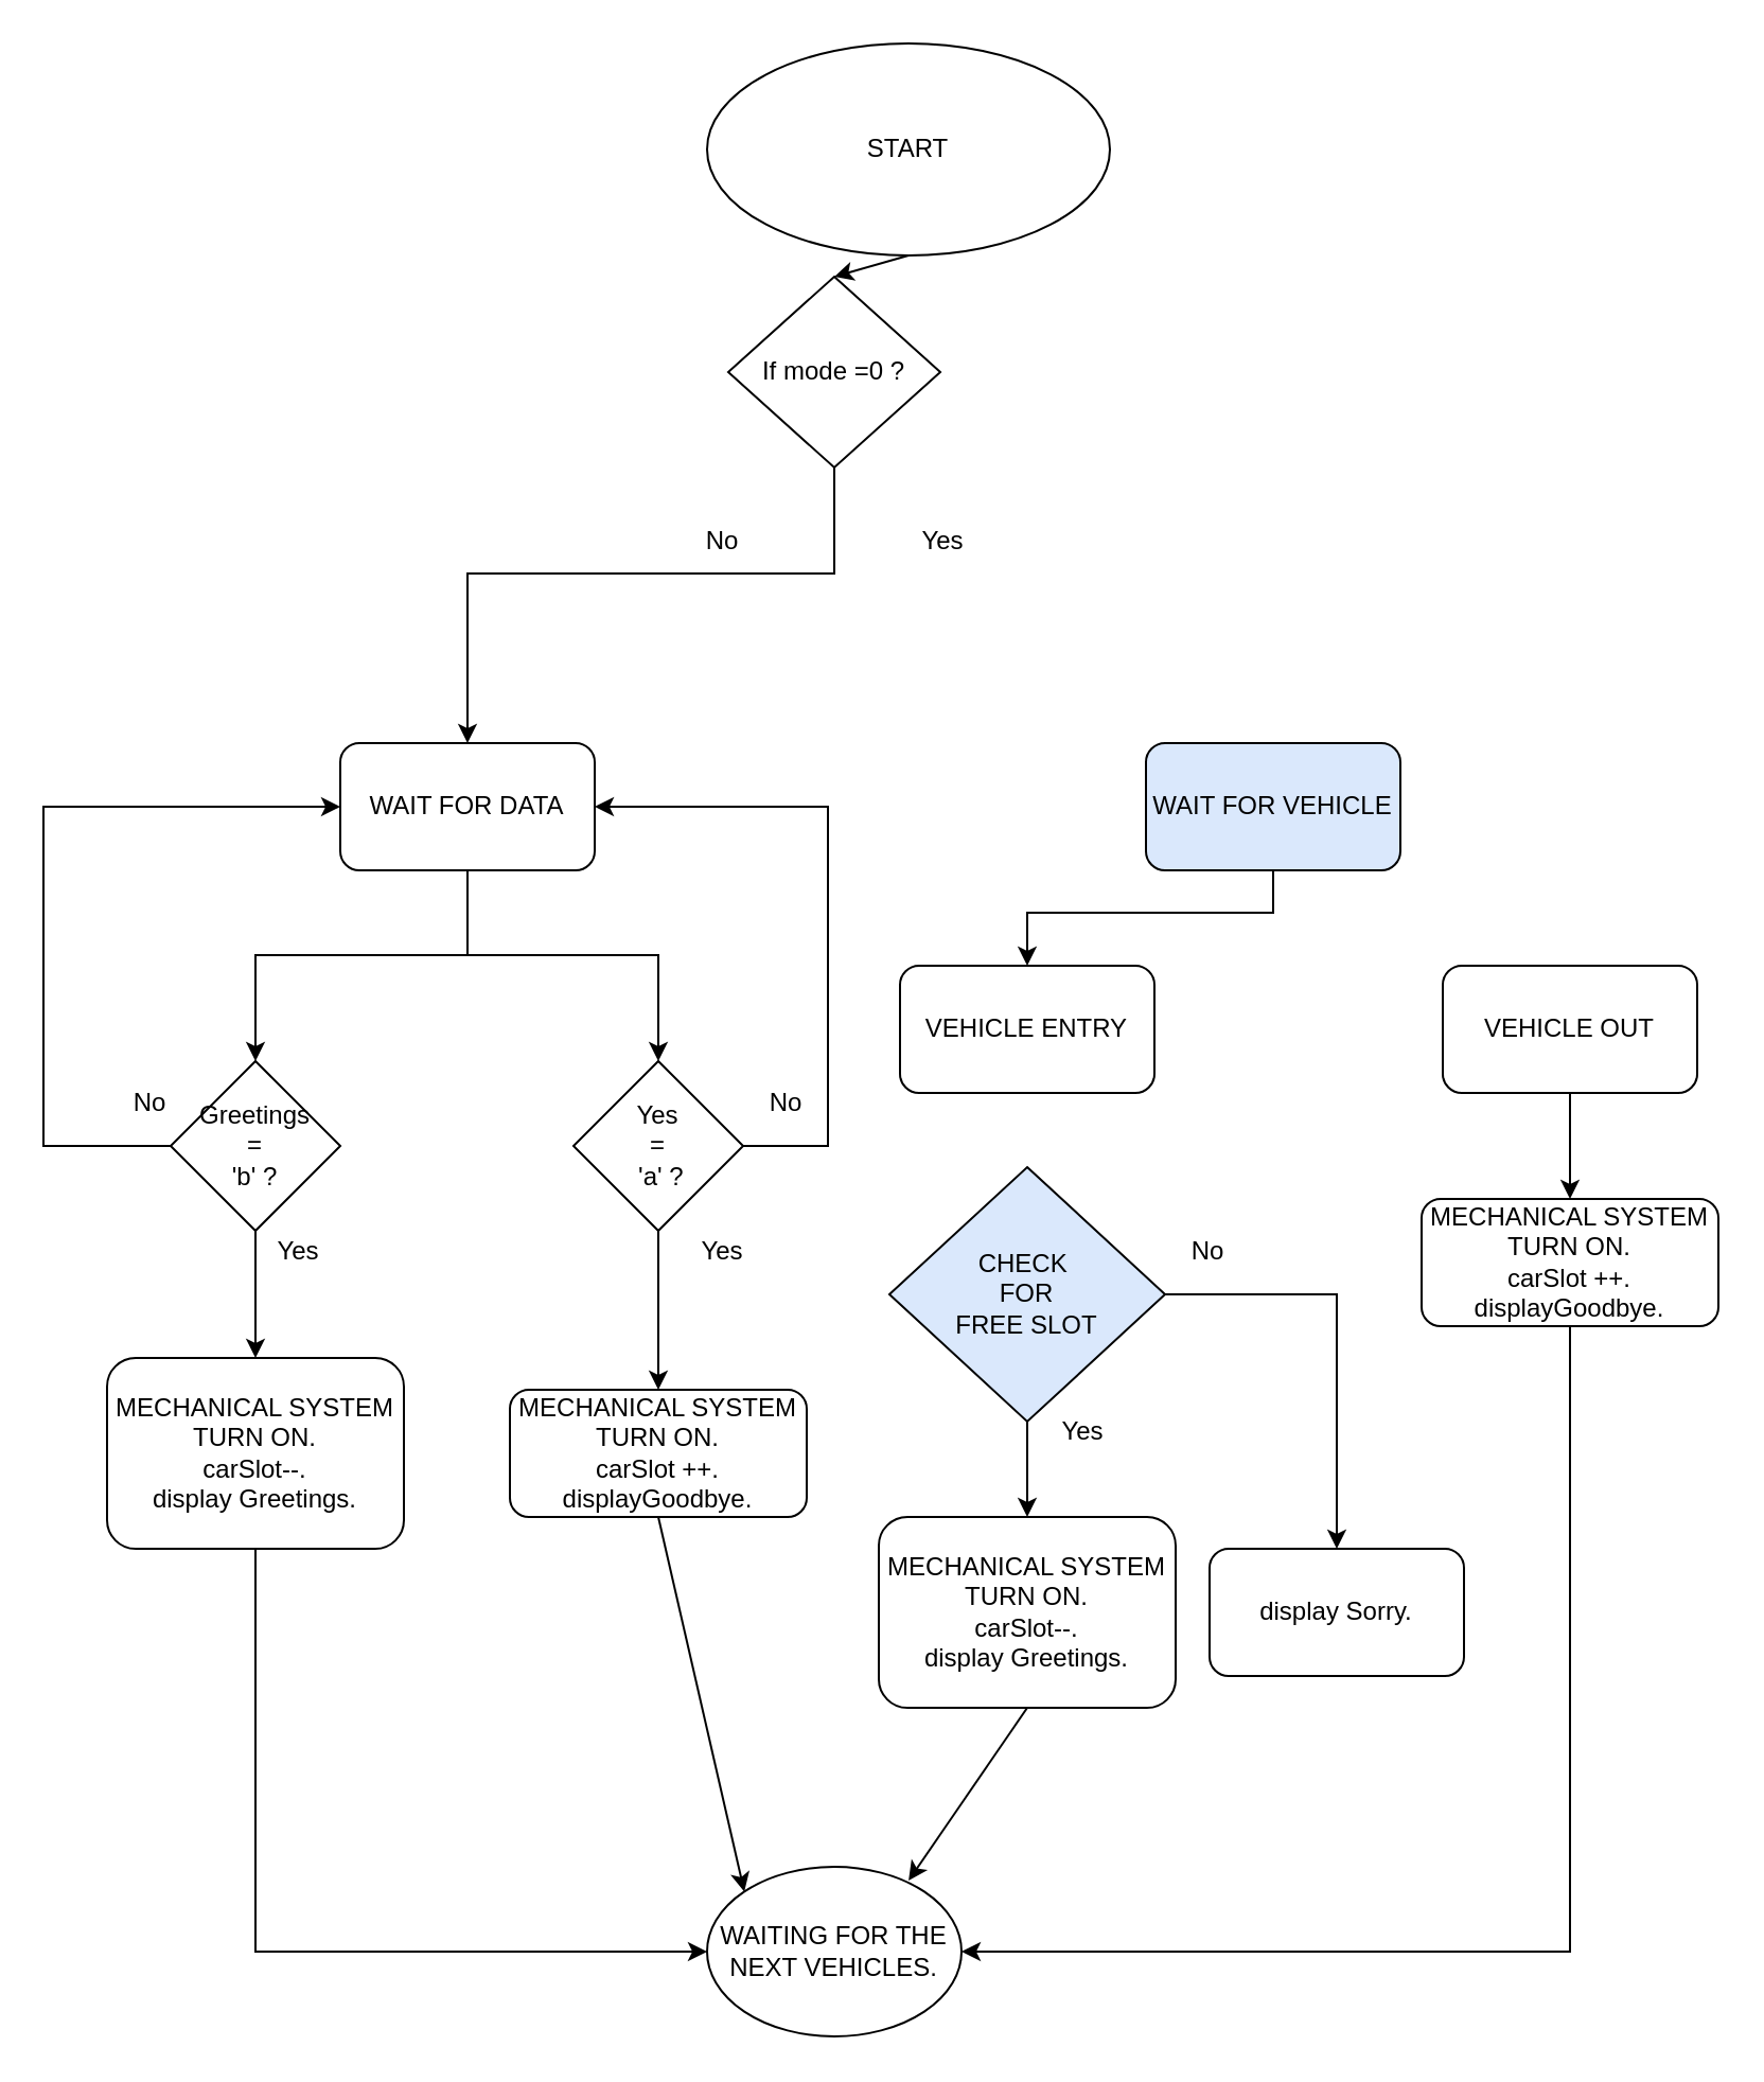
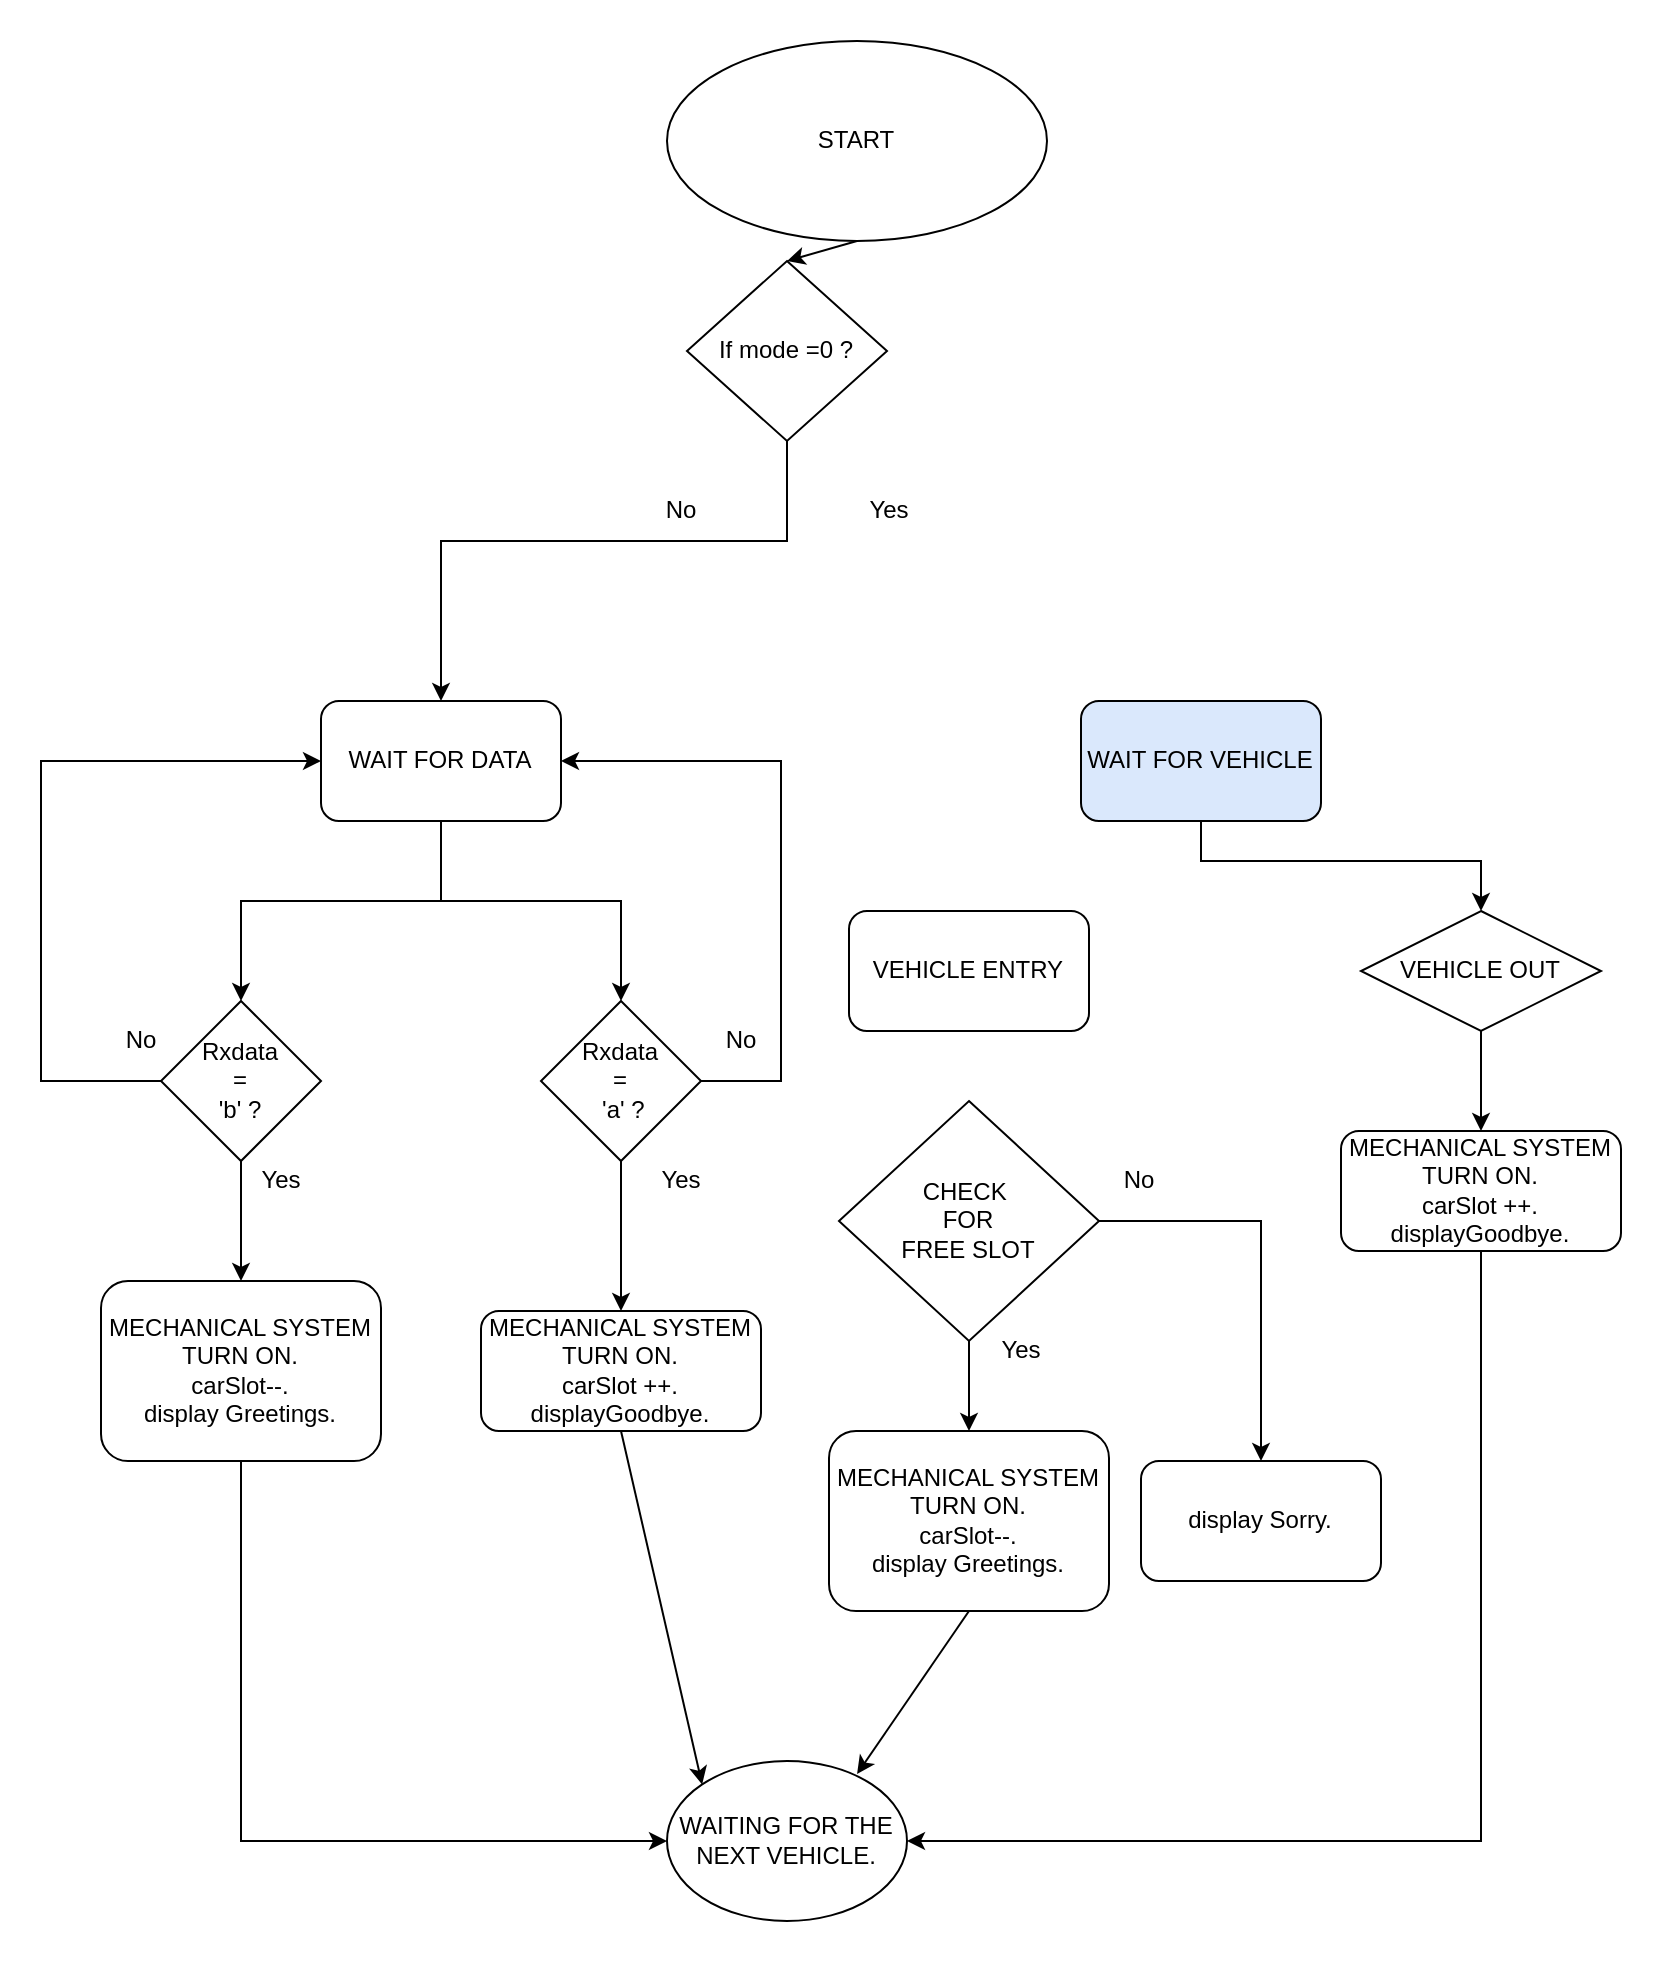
- <mxCell id="40" value="" style="endArrow=classic;html=1;rounded=0;exitX=0.5;exitY=1;exitDx=0;exitDy=0;entryX=0.5;entryY=0;entryDx=0;entryDy=0;" edge="1" parent="1" source="31" target="3"><mxGeometry width="50" height="50" relative="1" as="geometry"><mxPoint x="380" y="510" as="sourcePoint" /><mxPoint x="430" y="460" as="targetPoint" /><Array as="points"><mxPoint x="600" y="430" /><mxPoint x="484" y="430" /></Array></mxGeometry></mxCell>
+ <mxCell id="41" value="" style="endArrow=classic;html=1;rounded=0;exitX=0.5;exitY=1;exitDx=0;exitDy=0;entryX=0.5;entryY=0;entryDx=0;entryDy=0;" edge="1" parent="1" source="31" target="8"><mxGeometry width="50" height="50" relative="1" as="geometry"><mxPoint x="380" y="510" as="sourcePoint" /><mxPoint x="430" y="460" as="targetPoint" /><Array as="points"><mxPoint x="600" y="430" /><mxPoint x="740" y="430" /></Array></mxGeometry></mxCell>
- <mxCell id="8" value="VEHICLE OUT" style="rounded=1;whiteSpace=wrap;html=1;" vertex="1" parent="1"><mxGeometry x="680" y="455" width="120" height="60" as="geometry" /></mxCell>
+ <mxCell id="8" value="VEHICLE OUT" style="rhombus;whiteSpace=wrap;html=1;" vertex="1" parent="1"><mxGeometry x="680" y="455" width="120" height="60" as="geometry" /></mxCell>
- <mxCell id="17" value="Greetings&lt;br&gt;=&lt;br&gt;'b' ?" style="rhombus;whiteSpace=wrap;html=1;" vertex="1" parent="1"><mxGeometry x="80" y="500" width="80" height="80" as="geometry" /></mxCell>
+ <mxCell id="17" value="Rxdata&lt;br&gt;=&lt;br&gt;'b' ?" style="rhombus;whiteSpace=wrap;html=1;" vertex="1" parent="1"><mxGeometry x="80" y="500" width="80" height="80" as="geometry" /></mxCell>
- <mxCell id="15" value="Yes&lt;br&gt;=&lt;br&gt;&amp;nbsp;'a' ?" style="rhombus;whiteSpace=wrap;html=1;" vertex="1" parent="1"><mxGeometry x="270" y="500" width="80" height="80" as="geometry" /></mxCell>
+ <mxCell id="15" value="Rxdata&lt;br&gt;=&lt;br&gt;&amp;nbsp;'a' ?" style="rhombus;whiteSpace=wrap;html=1;" vertex="1" parent="1"><mxGeometry x="270" y="500" width="80" height="80" as="geometry" /></mxCell>
- <mxCell id="4" value="CHECK&amp;nbsp;&lt;br&gt;FOR&lt;br&gt;FREE SLOT" style="rhombus;whiteSpace=wrap;html=1;fillColor=#dae8fc;" vertex="1" parent="1"><mxGeometry x="419" y="550" width="130" height="120" as="geometry" /></mxCell>
+ <mxCell id="4" value="CHECK&amp;nbsp;&lt;br&gt;FOR&lt;br&gt;FREE SLOT" style="rhombus;whiteSpace=wrap;html=1;" vertex="1" parent="1"><mxGeometry x="419" y="550" width="130" height="120" as="geometry" /></mxCell>
- <mxCell id="12" value="WAITING FOR THE NEXT VEHICLES." style="ellipse;whiteSpace=wrap;html=1;" vertex="1" parent="1"><mxGeometry x="333" y="880" width="120" height="80" as="geometry" /></mxCell>
+ <mxCell id="12" value="WAITING FOR THE NEXT VEHICLE." style="ellipse;whiteSpace=wrap;html=1;" vertex="1" parent="1"><mxGeometry x="333" y="880" width="120" height="80" as="geometry" /></mxCell>
